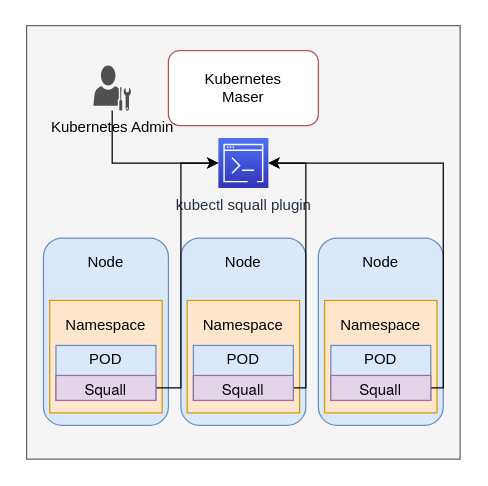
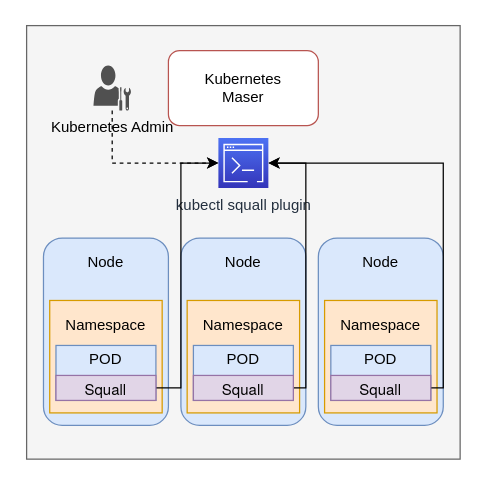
- <mxCell id="29" style="edgeStyle=orthogonalEdgeStyle;rounded=0;orthogonalLoop=1;jettySize=auto;html=1;" edge="1" parent="1" source="30" target="13"><mxGeometry relative="1" as="geometry"><Array as="points"><mxPoint x="89" y="130" /></Array></mxGeometry></mxCell>
+ <mxCell id="29" style="edgeStyle=orthogonalEdgeStyle;rounded=0;orthogonalLoop=1;jettySize=auto;html=1;dashed=1;" edge="1" parent="1" source="30" target="13"><mxGeometry relative="1" as="geometry"><Array as="points"><mxPoint x="89" y="130" /></Array></mxGeometry></mxCell>
